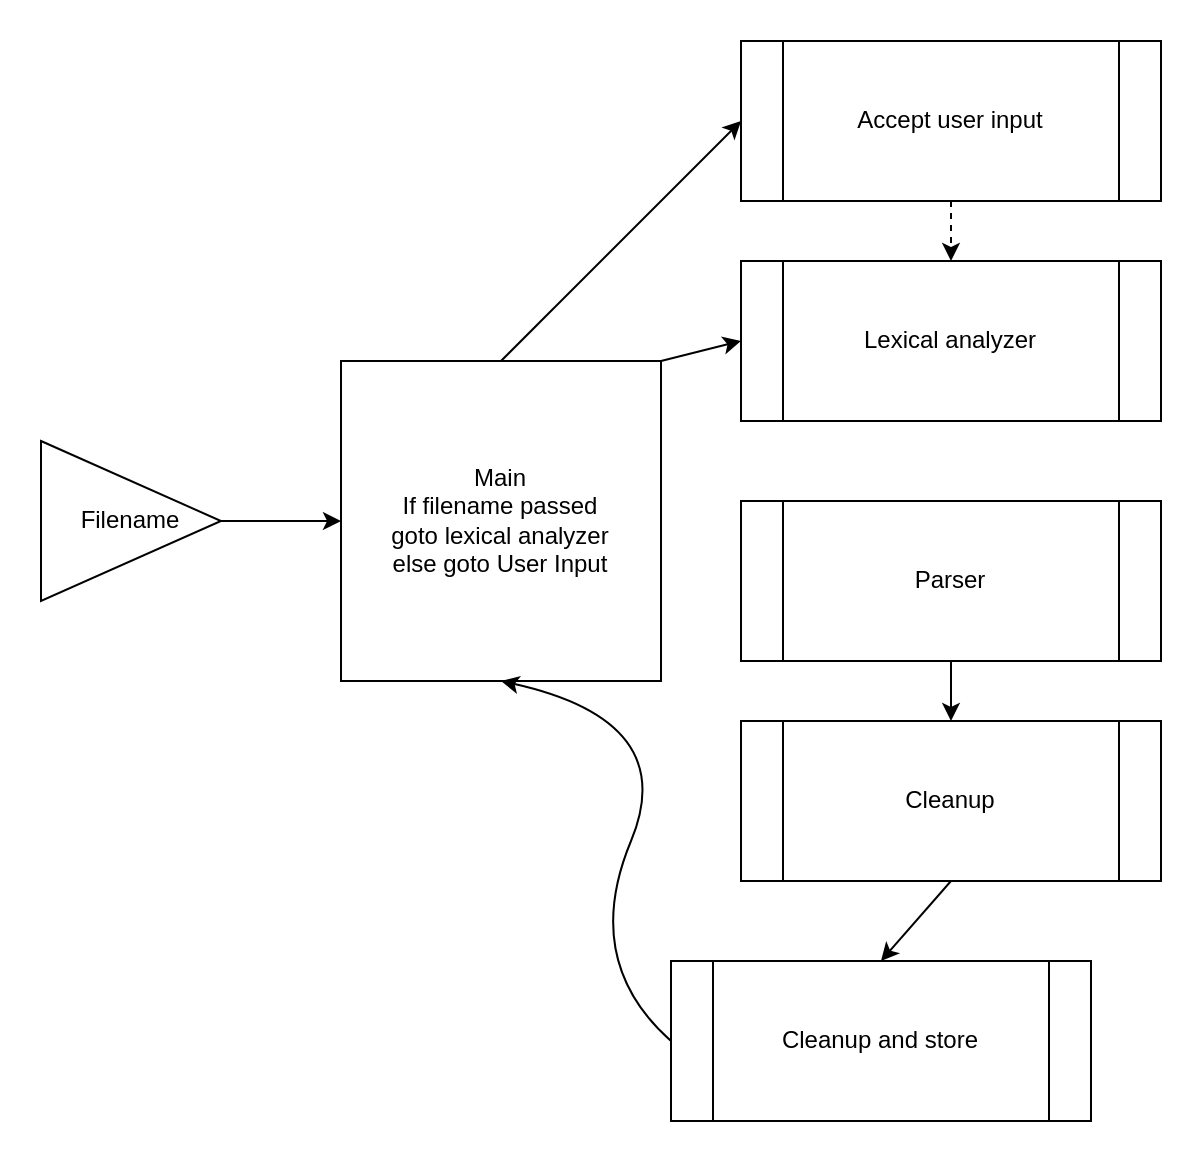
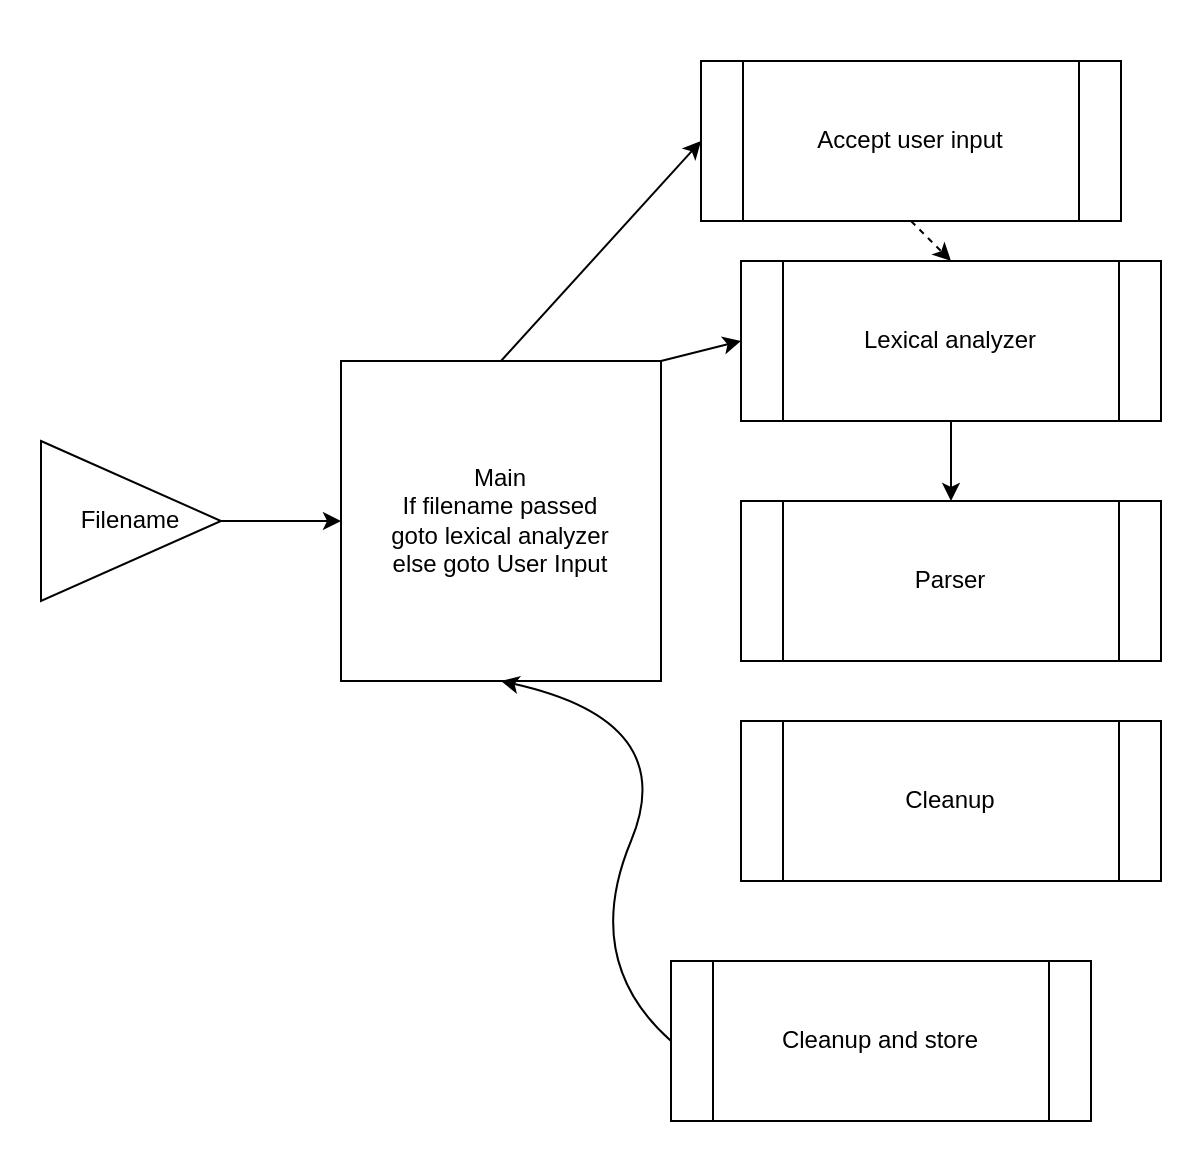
- <mxCell id="14" value="Accept user input" style="shape=process;whiteSpace=wrap;html=1;backgroundOutline=1;" vertex="1" parent="1"><mxGeometry x="370" y="20" width="210" height="80" as="geometry" /></mxCell>
+ <mxCell id="14" value="Accept user input" style="shape=process;whiteSpace=wrap;html=1;backgroundOutline=1;" vertex="1" parent="1"><mxGeometry x="350" y="30" width="210" height="80" as="geometry" /></mxCell>
+ <mxCell id="8" value="" style="endArrow=classic;html=1;exitX=0.5;exitY=1;exitDx=0;exitDy=0;" edge="1" parent="1" source="5" target="6"><mxGeometry width="50" height="50" relative="1" as="geometry"><mxPoint x="370" y="400" as="sourcePoint" /><mxPoint x="420" y="350" as="targetPoint" /></mxGeometry></mxCell>
- <mxCell id="10" value="" style="endArrow=classic;html=1;entryX=0.5;entryY=0;entryDx=0;entryDy=0;exitX=0.5;exitY=1;exitDx=0;exitDy=0;" edge="1" parent="1" source="6" target="9"><mxGeometry width="50" height="50" relative="1" as="geometry"><mxPoint x="370" y="400" as="sourcePoint" /><mxPoint x="420" y="350" as="targetPoint" /></mxGeometry></mxCell>
- <mxCell id="12" value="" style="endArrow=classic;html=1;entryX=0.5;entryY=0;entryDx=0;entryDy=0;exitX=0.5;exitY=1;exitDx=0;exitDy=0;" edge="1" parent="1" source="9" target="11"><mxGeometry width="50" height="50" relative="1" as="geometry"><mxPoint x="370" y="400" as="sourcePoint" /><mxPoint x="420" y="350" as="targetPoint" /></mxGeometry></mxCell>
